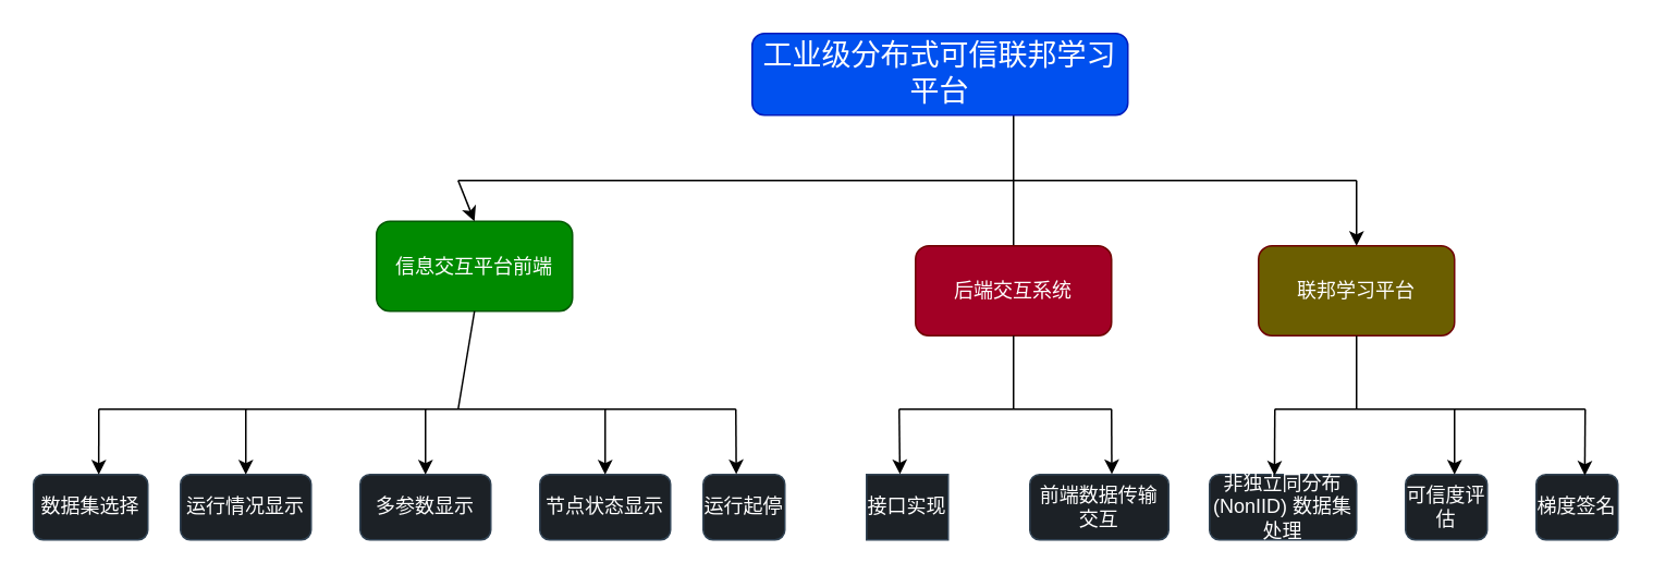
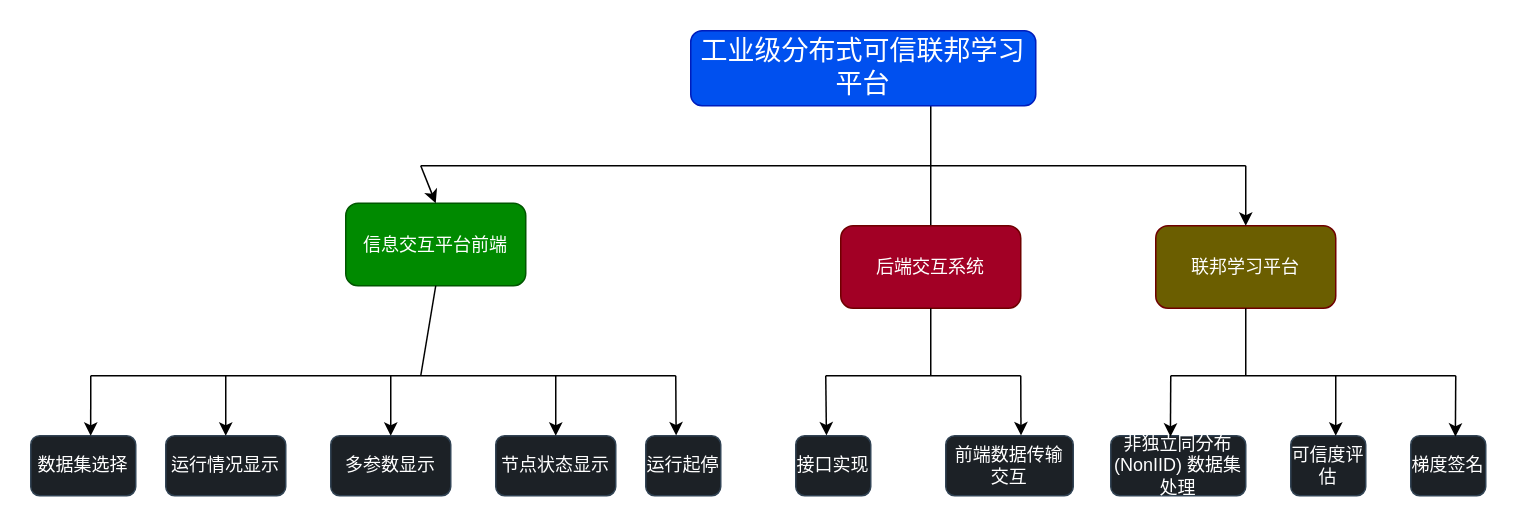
- <mxCell id="22" value="接口实现" style="whiteSpace=wrap;html=1;fillColor=#1C2126;fontColor=#ffffff;strokeColor=#314354;rounded=0;" vertex="1" parent="1"><mxGeometry x="530" y="290" width="50" height="40" as="geometry" /></mxCell>
+ <mxCell id="22" value="接口实现" style="rounded=1;whiteSpace=wrap;html=1;fillColor=#1C2126;fontColor=#ffffff;strokeColor=#314354;" vertex="1" parent="1"><mxGeometry x="530" y="290" width="50" height="40" as="geometry" /></mxCell>
